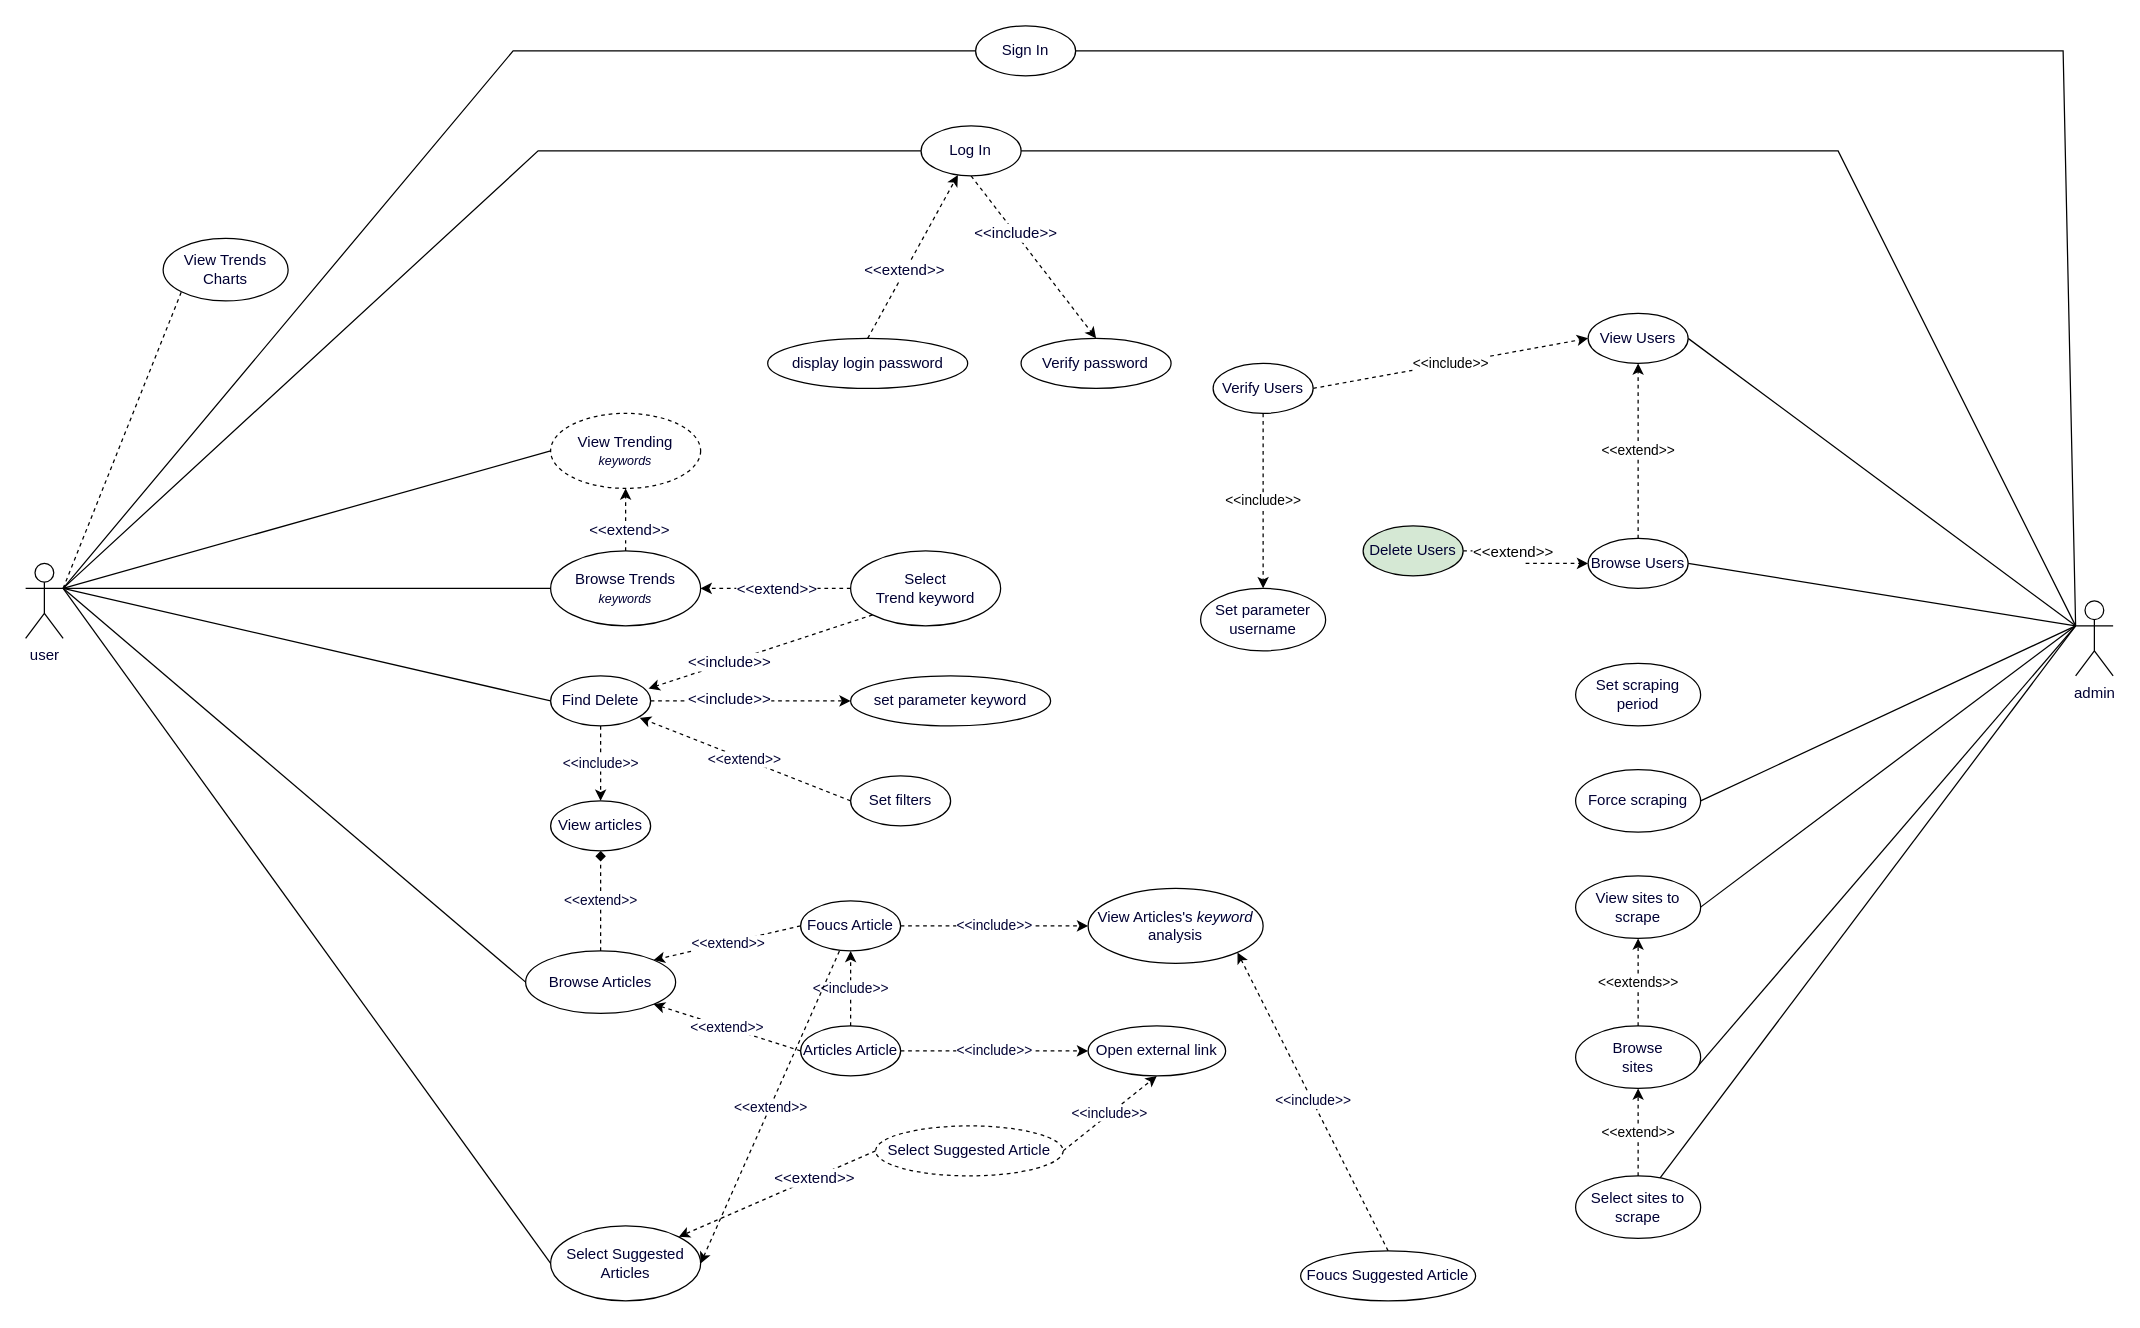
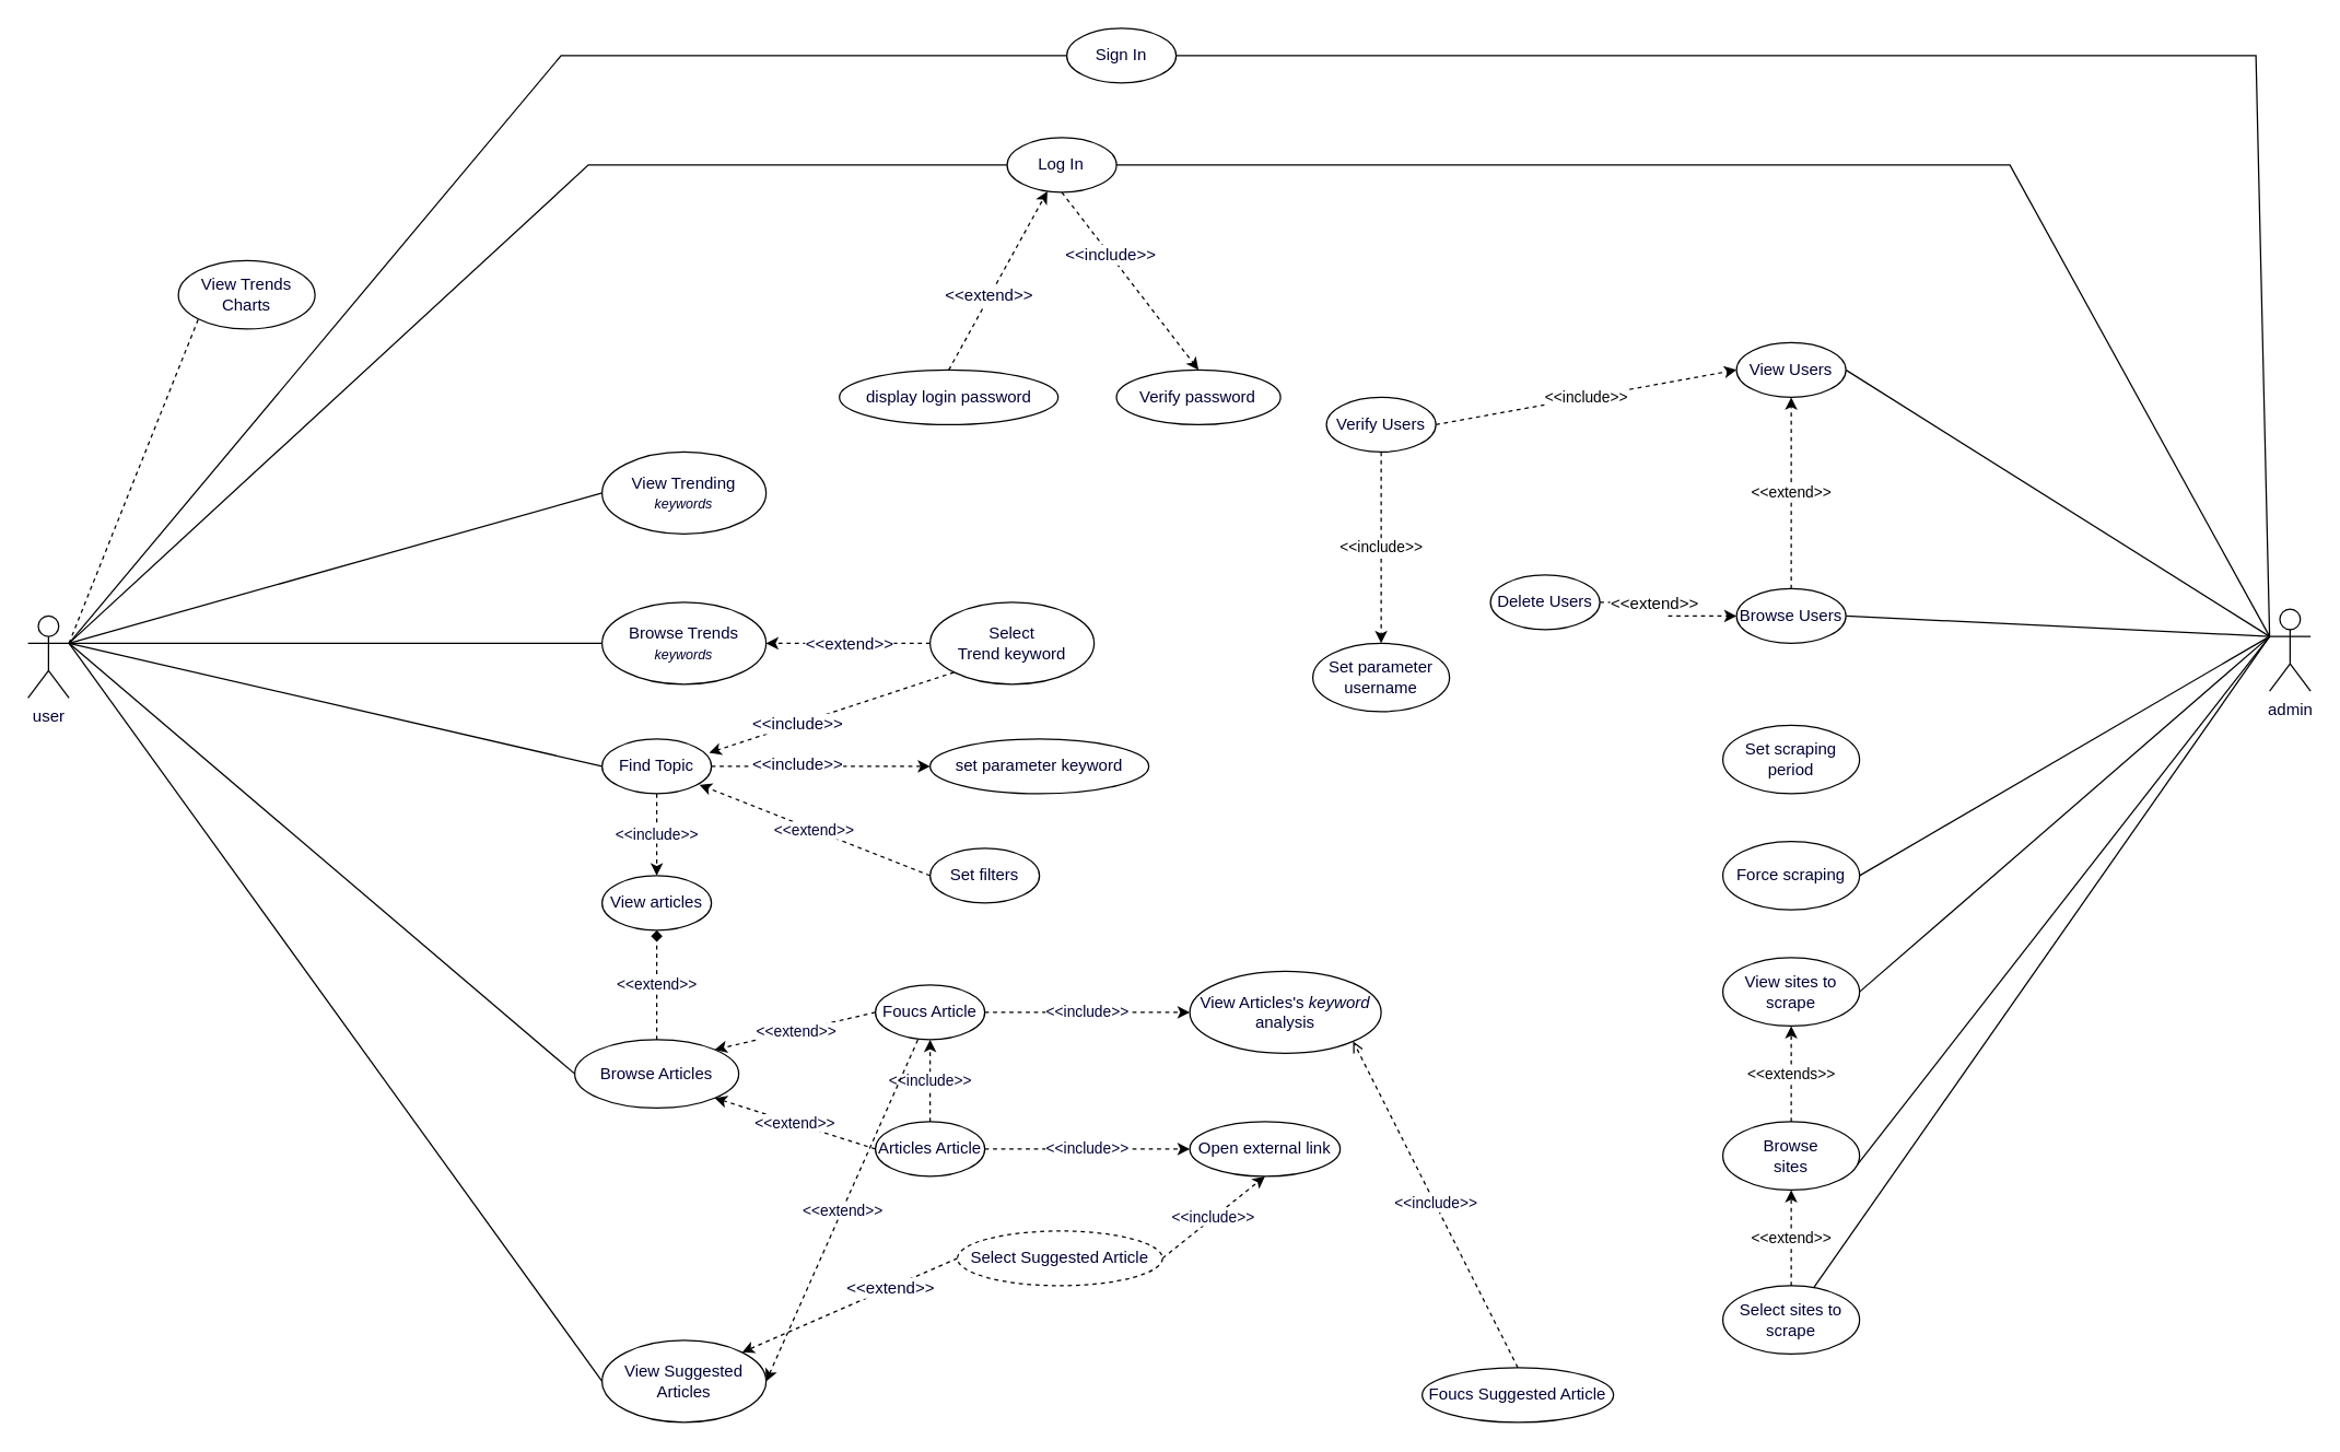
- <mxCell id="15" value="&lt;div&gt;View Trending&lt;/div&gt;&lt;i&gt;&lt;font style=&quot;font-size: 10px&quot;&gt;keywords&lt;/font&gt;&lt;/i&gt;" style="ellipse;whiteSpace=wrap;html=1;fontColor=#000033;dashed=1;" parent="1" vertex="1"><mxGeometry x="440" y="330" width="120" height="60" as="geometry" /></mxCell>
+ <mxCell id="15" value="&lt;div&gt;View Trending&lt;/div&gt;&lt;i&gt;&lt;font style=&quot;font-size: 10px&quot;&gt;keywords&lt;/font&gt;&lt;/i&gt;" style="ellipse;whiteSpace=wrap;html=1;fontColor=#000033;" parent="1" vertex="1"><mxGeometry x="440" y="330" width="120" height="60" as="geometry" /></mxCell>
- <mxCell id="20" style="edgeStyle=none;rounded=0;orthogonalLoop=1;jettySize=auto;html=1;exitX=0.5;exitY=0;exitDx=0;exitDy=0;entryX=0.5;entryY=1;entryDx=0;entryDy=0;dashed=1;fontColor=#000033;" parent="1" source="22" target="15" edge="1"><mxGeometry relative="1" as="geometry" /></mxCell>
- <mxCell id="21" value="&amp;lt;&amp;lt;extend&amp;gt;&amp;gt;" style="text;html=1;align=center;verticalAlign=middle;resizable=0;points=[];;labelBackgroundColor=#ffffff;fontColor=#000033;" parent="20" vertex="1" connectable="0"><mxGeometry x="-0.316" y="-2" relative="1" as="geometry"><mxPoint as="offset" /></mxGeometry></mxCell>
- <mxCell id="70" value="Delete Users" style="ellipse;whiteSpace=wrap;html=1;fontColor=#000033;fillColor=#d5e8d4;" vertex="1" parent="1"><mxGeometry x="1090" y="420" width="80" height="40" as="geometry" /></mxCell>
+ <mxCell id="70" value="Delete Users" style="ellipse;whiteSpace=wrap;html=1;fontColor=#000033;" vertex="1" parent="1"><mxGeometry x="1090" y="420" width="80" height="40" as="geometry" /></mxCell>
- <mxCell id="64" value="admin" style="shape=umlActor;verticalLabelPosition=bottom;labelBackgroundColor=#ffffff;verticalAlign=top;html=1;outlineConnect=0;fontColor=#000033;" parent="1" vertex="1"><mxGeometry x="1660" y="480" width="30" height="60" as="geometry" /></mxCell>
+ <mxCell id="64" value="admin" style="shape=umlActor;verticalLabelPosition=bottom;labelBackgroundColor=#ffffff;verticalAlign=top;html=1;outlineConnect=0;fontColor=#000033;" parent="1" vertex="1"><mxGeometry x="1660" y="445" width="30" height="60" as="geometry" /></mxCell>
- <mxCell id="31" value="Find Delete" style="ellipse;whiteSpace=wrap;html=1;fontColor=#000033;" parent="1" vertex="1"><mxGeometry x="440" y="540" width="80" height="40" as="geometry" /></mxCell>
+ <mxCell id="31" value="Find Topic" style="ellipse;whiteSpace=wrap;html=1;fontColor=#000033;" parent="1" vertex="1"><mxGeometry x="440" y="540" width="80" height="40" as="geometry" /></mxCell>
- <mxCell id="49" value="&amp;lt;&amp;lt;include&amp;gt;&amp;gt;" style="edgeStyle=none;rounded=0;orthogonalLoop=1;jettySize=auto;html=1;exitX=0.5;exitY=0;exitDx=0;exitDy=0;entryX=1;entryY=1;entryDx=0;entryDy=0;dashed=1;startArrow=none;startFill=0;endArrow=classic;endFill=1;fontColor=#000033;" parent="1" source="50" target="45" edge="1"><mxGeometry relative="1" as="geometry" /></mxCell>
+ <mxCell id="49" value="&amp;lt;&amp;lt;include&amp;gt;&amp;gt;" style="edgeStyle=none;rounded=0;orthogonalLoop=1;jettySize=auto;html=1;exitX=0.5;exitY=0;exitDx=0;exitDy=0;entryX=1;entryY=1;entryDx=0;entryDy=0;dashed=1;startArrow=none;startFill=0;endArrow=open;endFill=1;fontColor=#000033;" parent="1" source="50" target="45" edge="1"><mxGeometry relative="1" as="geometry" /></mxCell>
- <mxCell id="48" value="&lt;div&gt;Select Suggested&lt;/div&gt;&lt;div&gt;Articles&lt;br&gt;&lt;/div&gt;&lt;i&gt;&lt;font style=&quot;font-size: 10px&quot;&gt;&lt;/font&gt;&lt;/i&gt;" style="ellipse;whiteSpace=wrap;html=1;fontColor=#000033;" parent="1" vertex="1"><mxGeometry x="440" y="980" width="120" height="60" as="geometry" /></mxCell>
+ <mxCell id="48" value="&lt;div&gt;View Suggested&lt;/div&gt;&lt;div&gt;Articles&lt;br&gt;&lt;/div&gt;&lt;i&gt;&lt;font style=&quot;font-size: 10px&quot;&gt;&lt;/font&gt;&lt;/i&gt;" style="ellipse;whiteSpace=wrap;html=1;fontColor=#000033;" parent="1" vertex="1"><mxGeometry x="440" y="980" width="120" height="60" as="geometry" /></mxCell>
